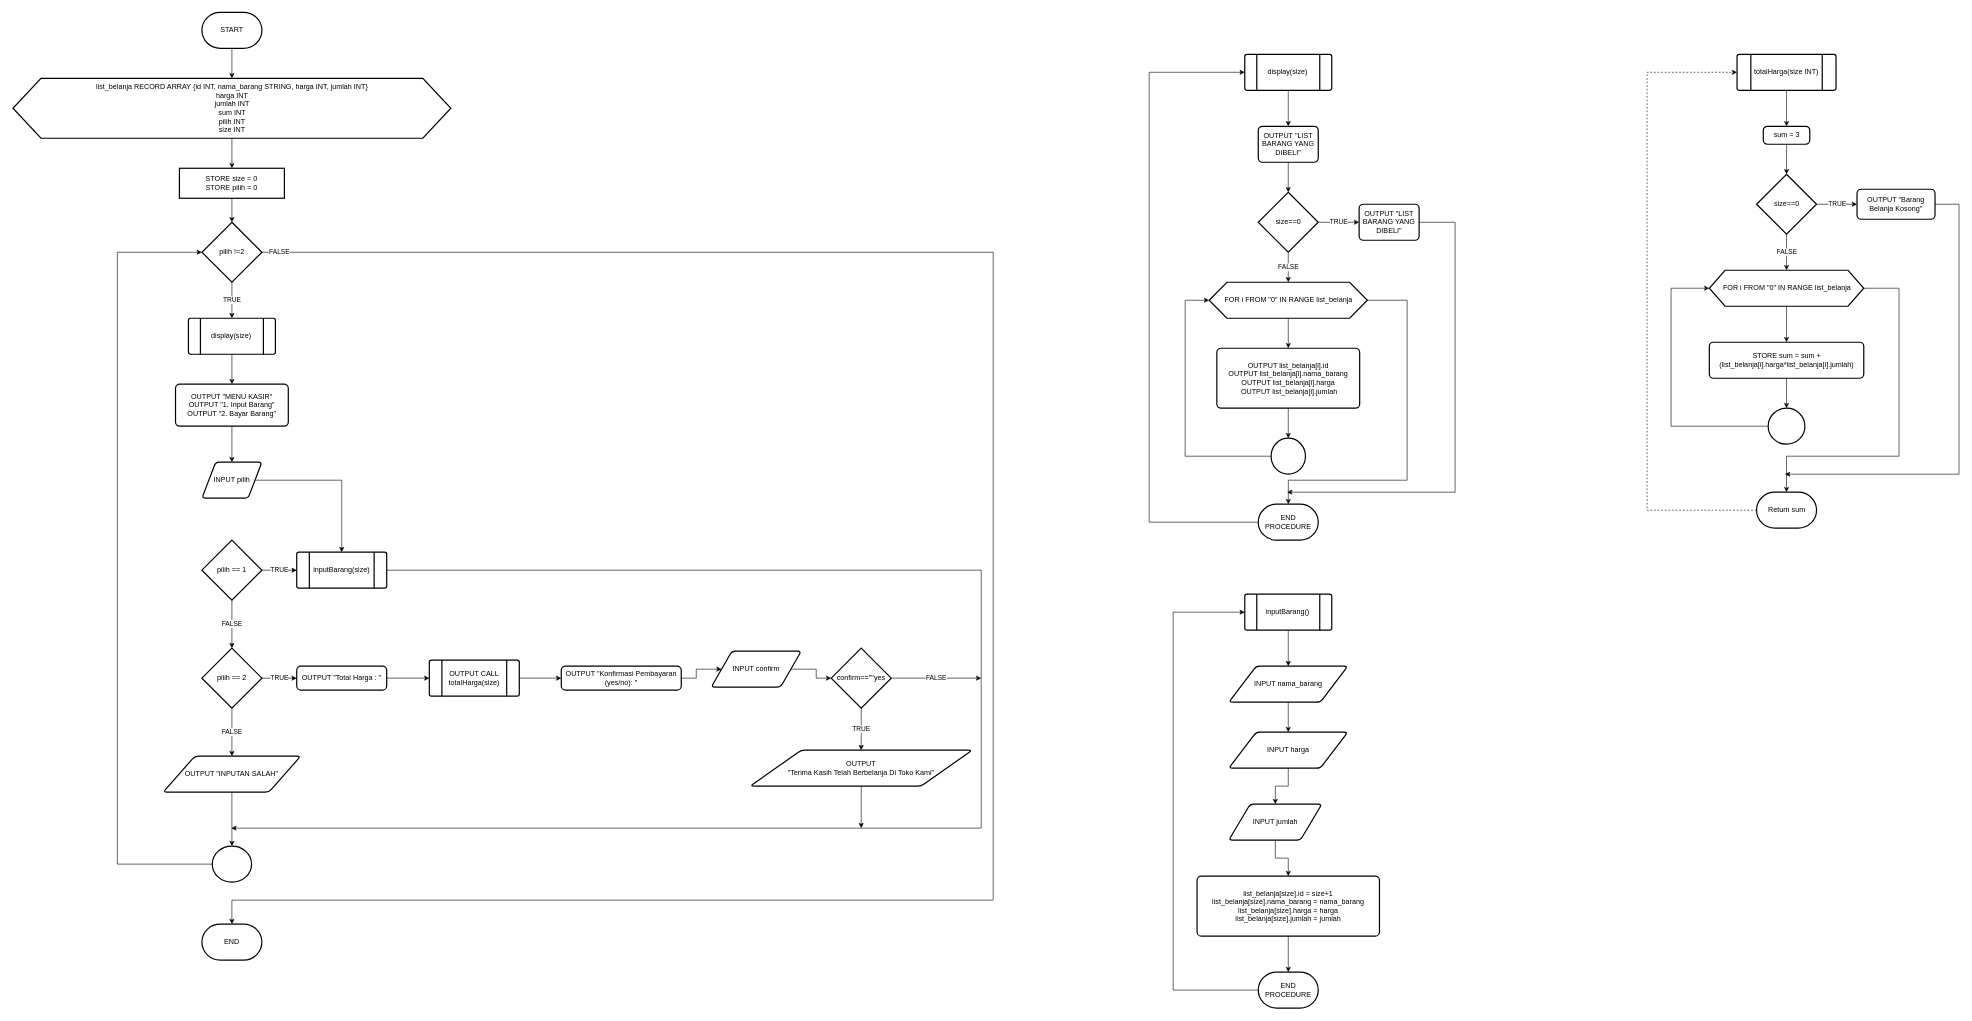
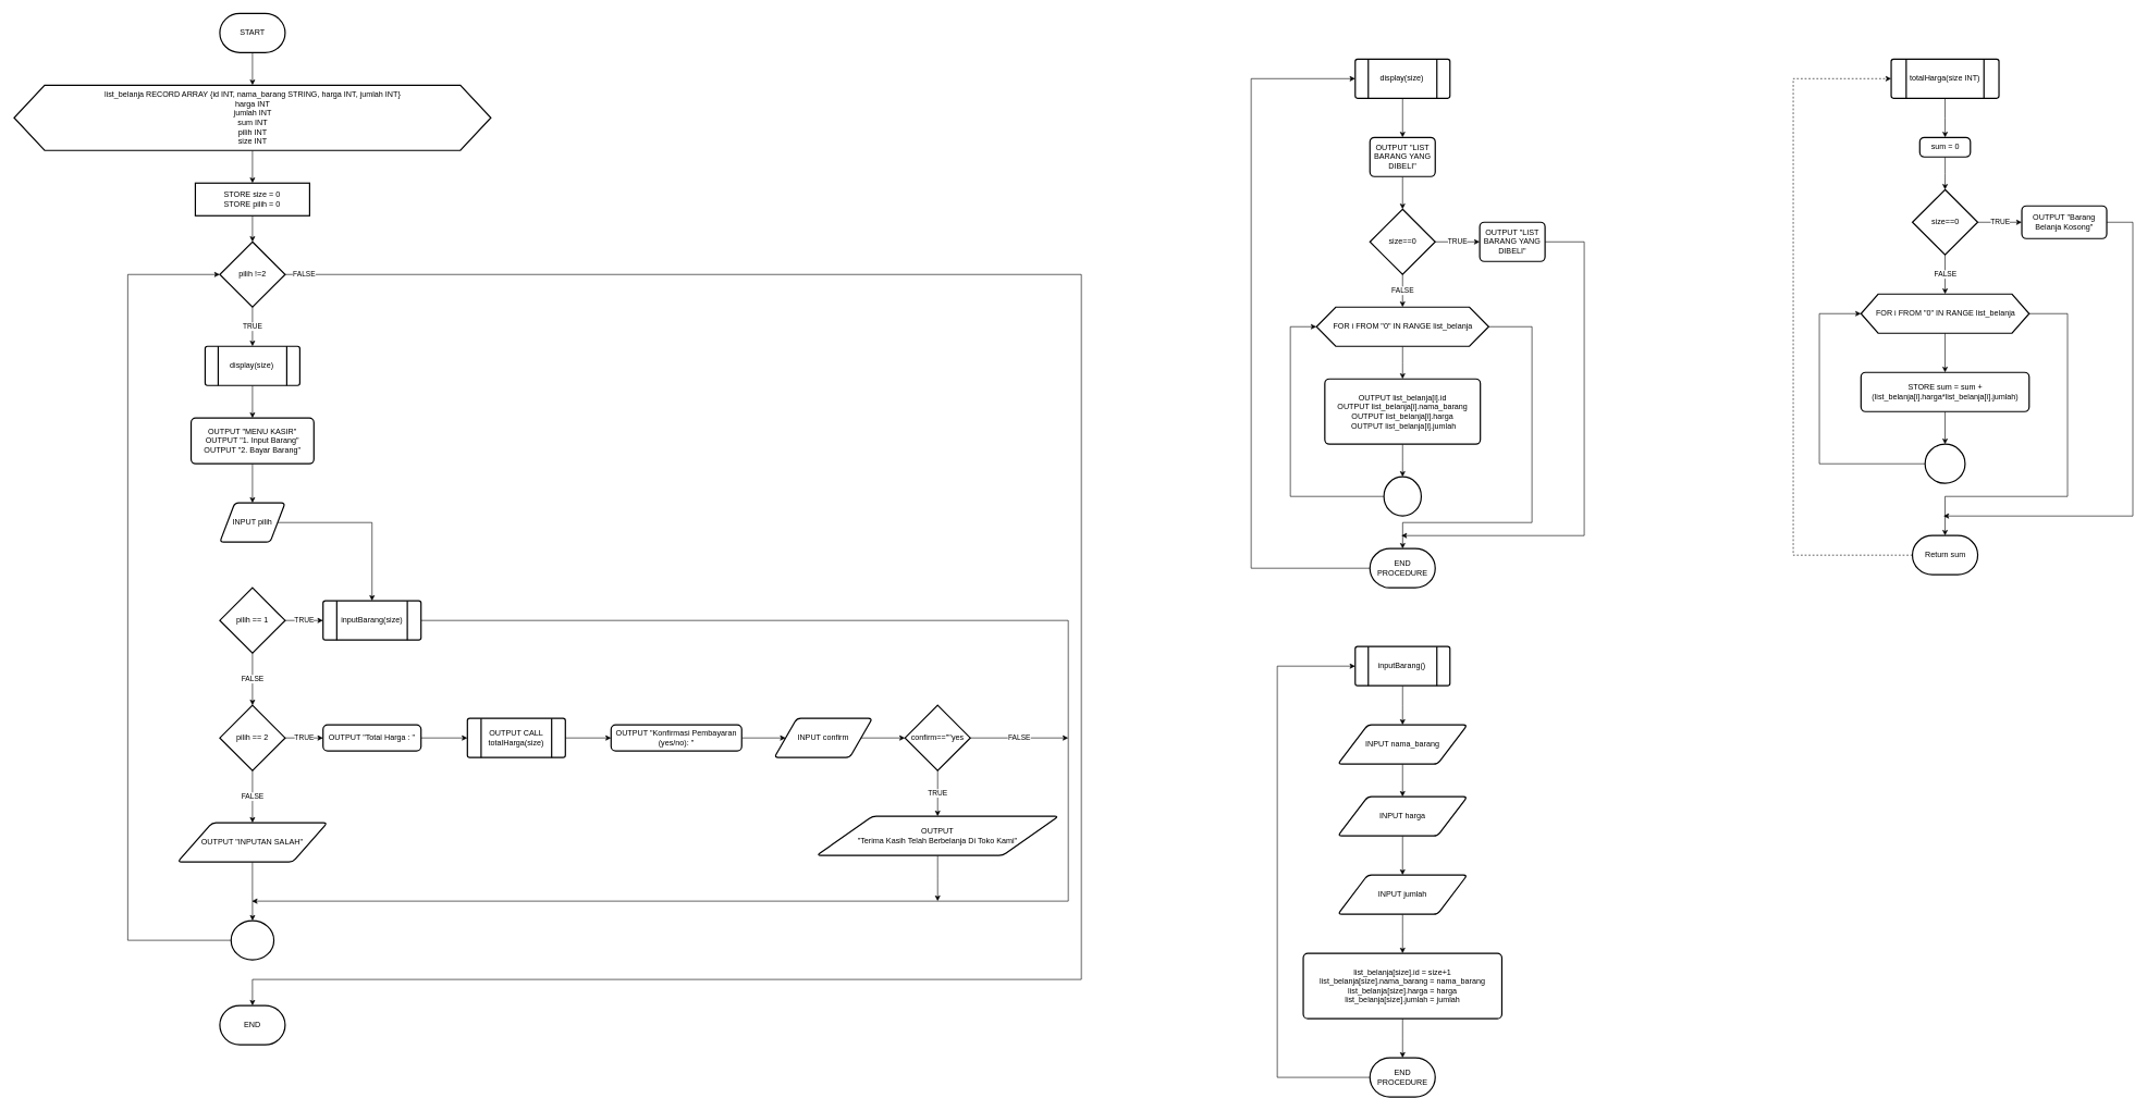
- <mxCell id="76" value="sum = 3" style="rounded=1;whiteSpace=wrap;html=1;absoluteArcSize=1;arcSize=14;strokeWidth=2;" parent="1" vertex="1"><mxGeometry x="2938.75" y="210" width="77.5" height="30" as="geometry" /></mxCell>
+ <mxCell id="76" value="sum = 0" style="rounded=1;whiteSpace=wrap;html=1;absoluteArcSize=1;arcSize=14;strokeWidth=2;" parent="1" vertex="1"><mxGeometry x="2938.75" y="210" width="77.5" height="30" as="geometry" /></mxCell>
- <mxCell id="34" value="INPUT confirm" style="shape=parallelogram;html=1;strokeWidth=2;perimeter=parallelogramPerimeter;whiteSpace=wrap;rounded=1;arcSize=12;size=0.23;" parent="1" vertex="1"><mxGeometry x="1185" y="1085" width="150" height="60" as="geometry" /></mxCell>
+ <mxCell id="34" value="INPUT confirm" style="shape=parallelogram;html=1;strokeWidth=2;perimeter=parallelogramPerimeter;whiteSpace=wrap;rounded=1;arcSize=12;size=0.23;" parent="1" vertex="1"><mxGeometry x="1185" y="1100" width="150" height="60" as="geometry" /></mxCell>
- <mxCell id="68" value="INPUT jumlah" style="shape=parallelogram;html=1;strokeWidth=2;perimeter=parallelogramPerimeter;whiteSpace=wrap;rounded=1;arcSize=12;size=0.23;" parent="1" vertex="1"><mxGeometry x="2047.79" y="1340" width="155" height="60" as="geometry" /></mxCell>
+ <mxCell id="68" value="INPUT jumlah" style="shape=parallelogram;html=1;strokeWidth=2;perimeter=parallelogramPerimeter;whiteSpace=wrap;rounded=1;arcSize=12;size=0.23;" parent="1" vertex="1"><mxGeometry x="2047.79" y="1340" width="198.14" height="60" as="geometry" /></mxCell>
